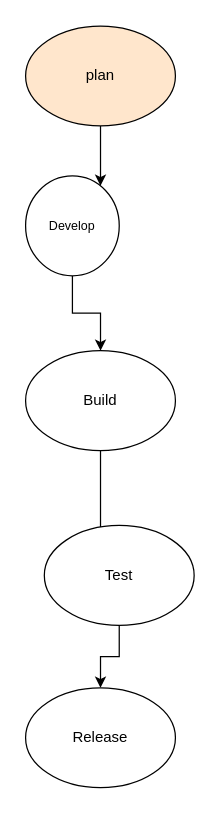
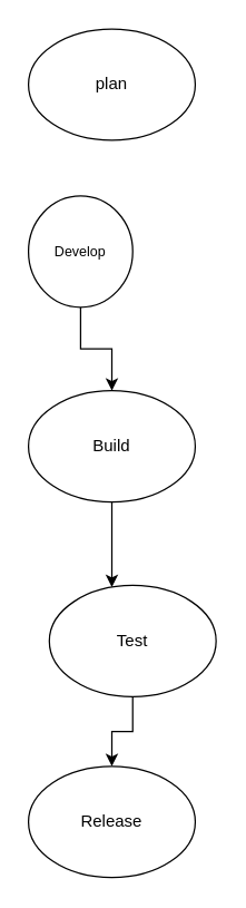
- <mxCell id="3" value="plan" style="ellipse;whiteSpace=wrap;html=1;fillColor=#ffe6cc;" vertex="1" parent="1"><mxGeometry x="20" width="120" height="80" as="geometry" y="20" /></mxCell>
+ <mxCell id="3" value="plan" style="ellipse;whiteSpace=wrap;html=1;" vertex="1" parent="1"><mxGeometry x="20" width="120" height="80" as="geometry" y="20" /></mxCell>
- <mxCell id="2" value="" style="edgeStyle=orthogonalEdgeStyle;rounded=0;orthogonalLoop=1;jettySize=auto;html=1;" edge="1" parent="1" source="3" target="5"><mxGeometry relative="1" as="geometry"><Array as="points"><mxPoint x="80" y="150" /><mxPoint x="80" y="150" /></Array></mxGeometry></mxCell>
- <mxCell id="6" value="" style="edgeStyle=orthogonalEdgeStyle;rounded=0;orthogonalLoop=1;jettySize=auto;html=1;endArrow=none;" edge="1" parent="1" source="7" target="9"><mxGeometry relative="1" as="geometry"><Array as="points"><mxPoint x="80" y="390" /><mxPoint x="80" y="390" /></Array></mxGeometry></mxCell>
+ <mxCell id="6" value="" style="edgeStyle=orthogonalEdgeStyle;rounded=0;orthogonalLoop=1;jettySize=auto;html=1;" edge="1" parent="1" source="7" target="9"><mxGeometry relative="1" as="geometry"><Array as="points"><mxPoint x="80" y="390" /><mxPoint x="80" y="390" /></Array></mxGeometry></mxCell>
